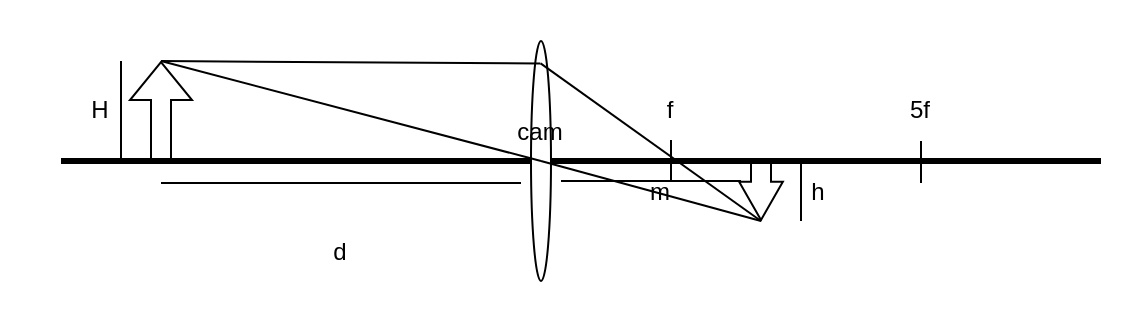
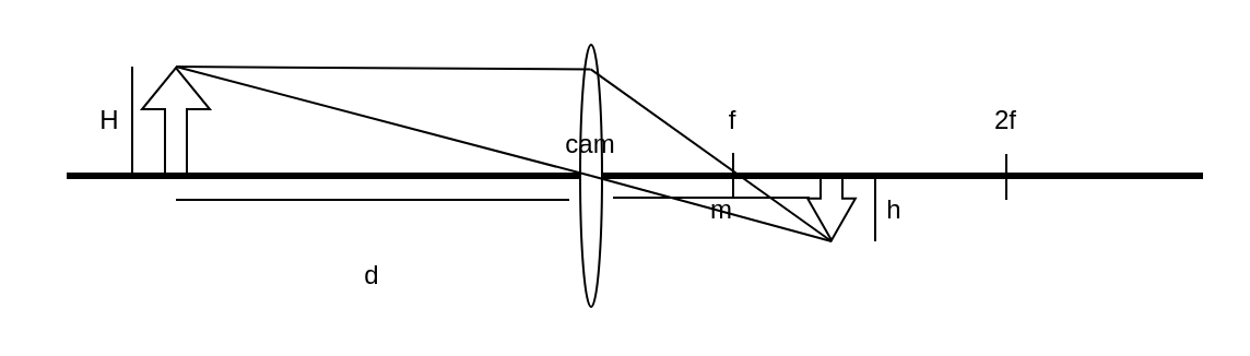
- <mxCell id="23" value="5f" style="text;html=1;strokeColor=none;fillColor=none;align=center;verticalAlign=middle;whiteSpace=wrap;rounded=0;" vertex="1" parent="1"><mxGeometry x="430" y="40" width="60" height="30" as="geometry" /></mxCell>
+ <mxCell id="23" value="2f" style="text;html=1;strokeColor=none;fillColor=none;align=center;verticalAlign=middle;whiteSpace=wrap;rounded=0;" vertex="1" parent="1"><mxGeometry x="430" y="40" width="60" height="30" as="geometry" /></mxCell>
